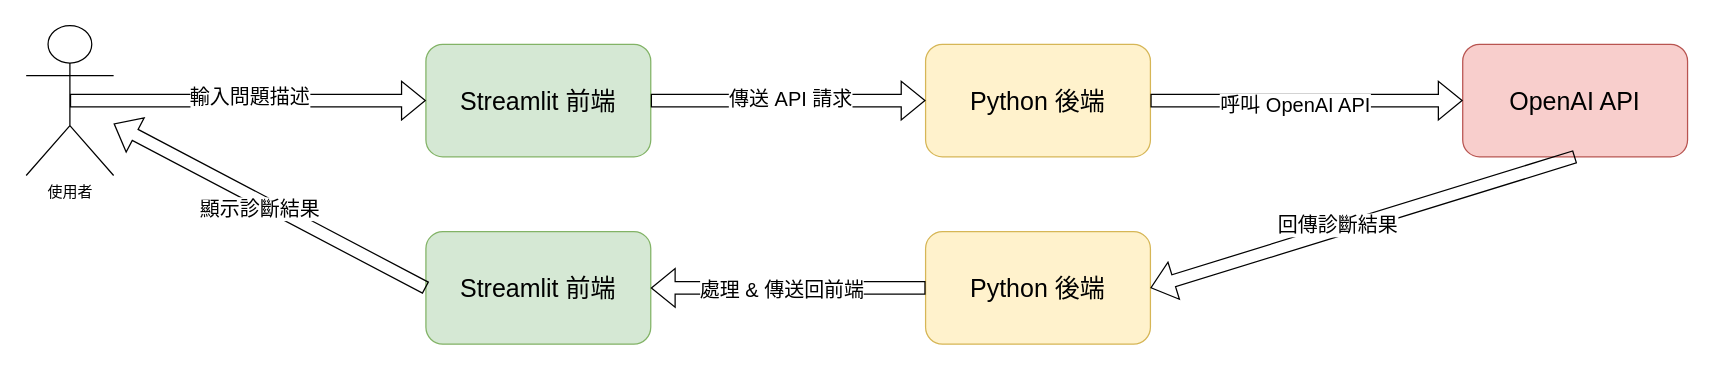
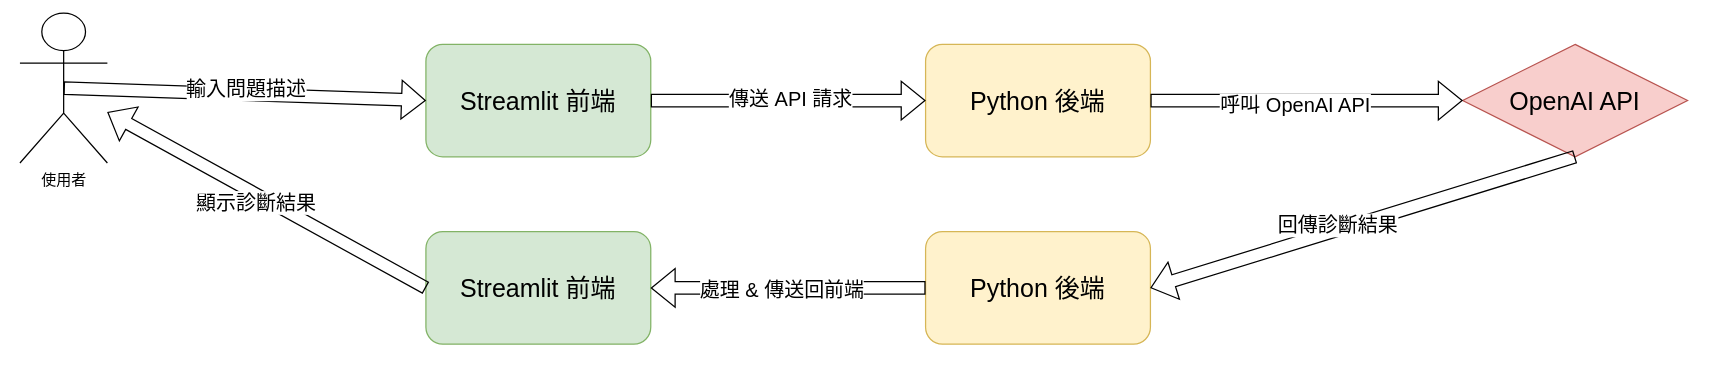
- <mxCell id="2" value="使用者" style="shape=umlActor;verticalLabelPosition=bottom;verticalAlign=top;html=1;outlineConnect=0;" vertex="1" parent="1"><mxGeometry x="20" y="20" width="70" height="120" as="geometry" /></mxCell>
+ <mxCell id="2" value="使用者" style="shape=umlActor;verticalLabelPosition=bottom;verticalAlign=top;html=1;outlineConnect=0;" vertex="1" parent="1"><mxGeometry x="15" y="10" width="70" height="120" as="geometry" /></mxCell>
- <mxCell id="5" value="&lt;font style=&quot;font-size: 20px;&quot;&gt;OpenAI API&lt;/font&gt;" style="rounded=1;whiteSpace=wrap;html=1;fillColor=#f8cecc;strokeColor=#b85450;" vertex="1" parent="1"><mxGeometry x="1170" y="35" width="180" height="90" as="geometry" /></mxCell>
+ <mxCell id="5" value="&lt;font style=&quot;font-size: 20px;&quot;&gt;OpenAI API&lt;/font&gt;" style="rhombus;whiteSpace=wrap;html=1;fillColor=#f8cecc;strokeColor=#b85450;" vertex="1" parent="1"><mxGeometry x="1170" y="35" width="180" height="90" as="geometry" /></mxCell>
